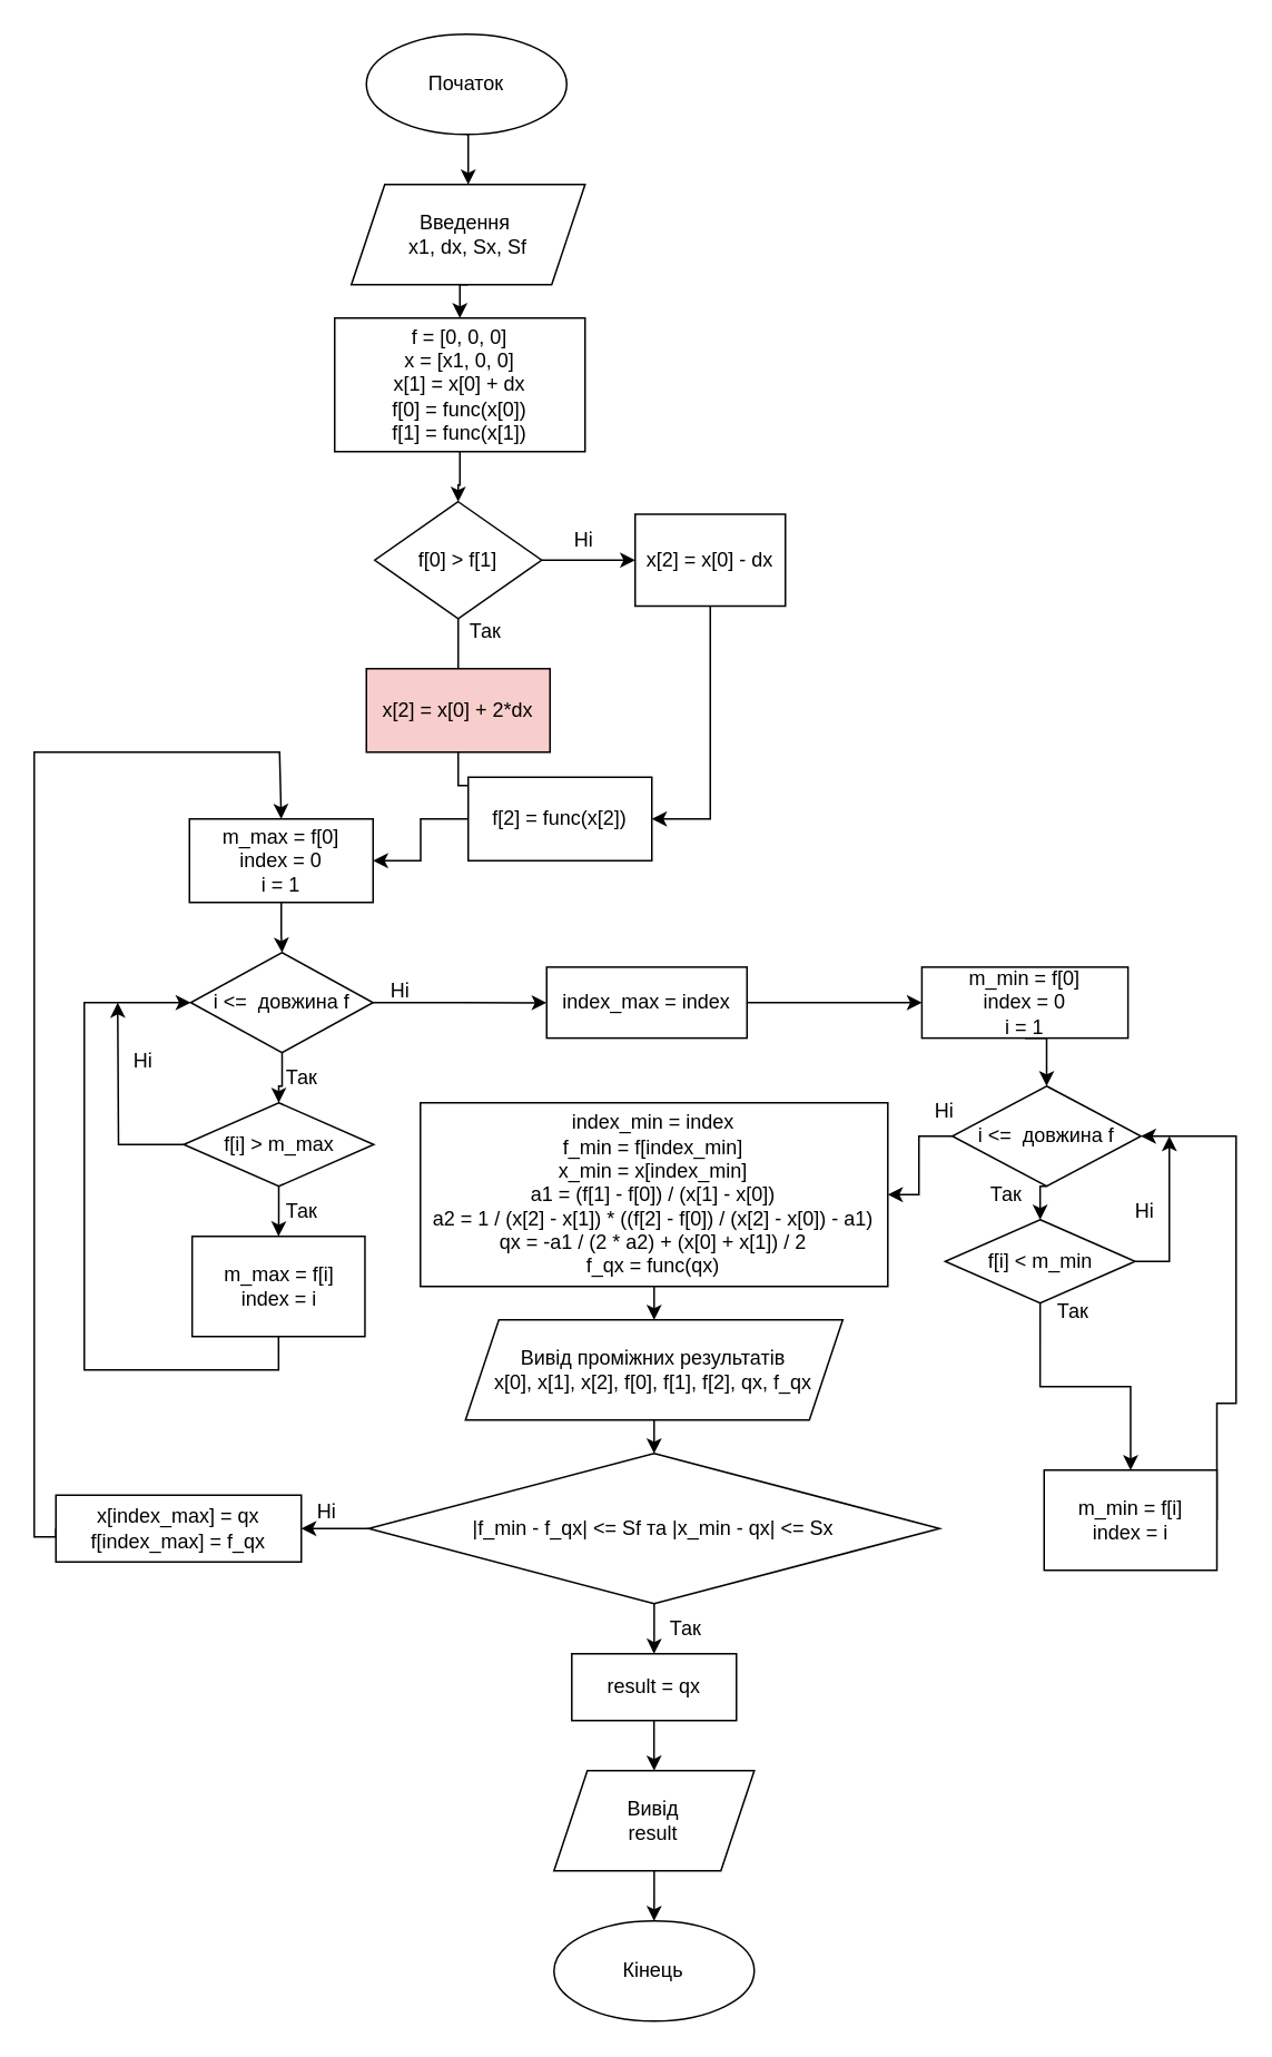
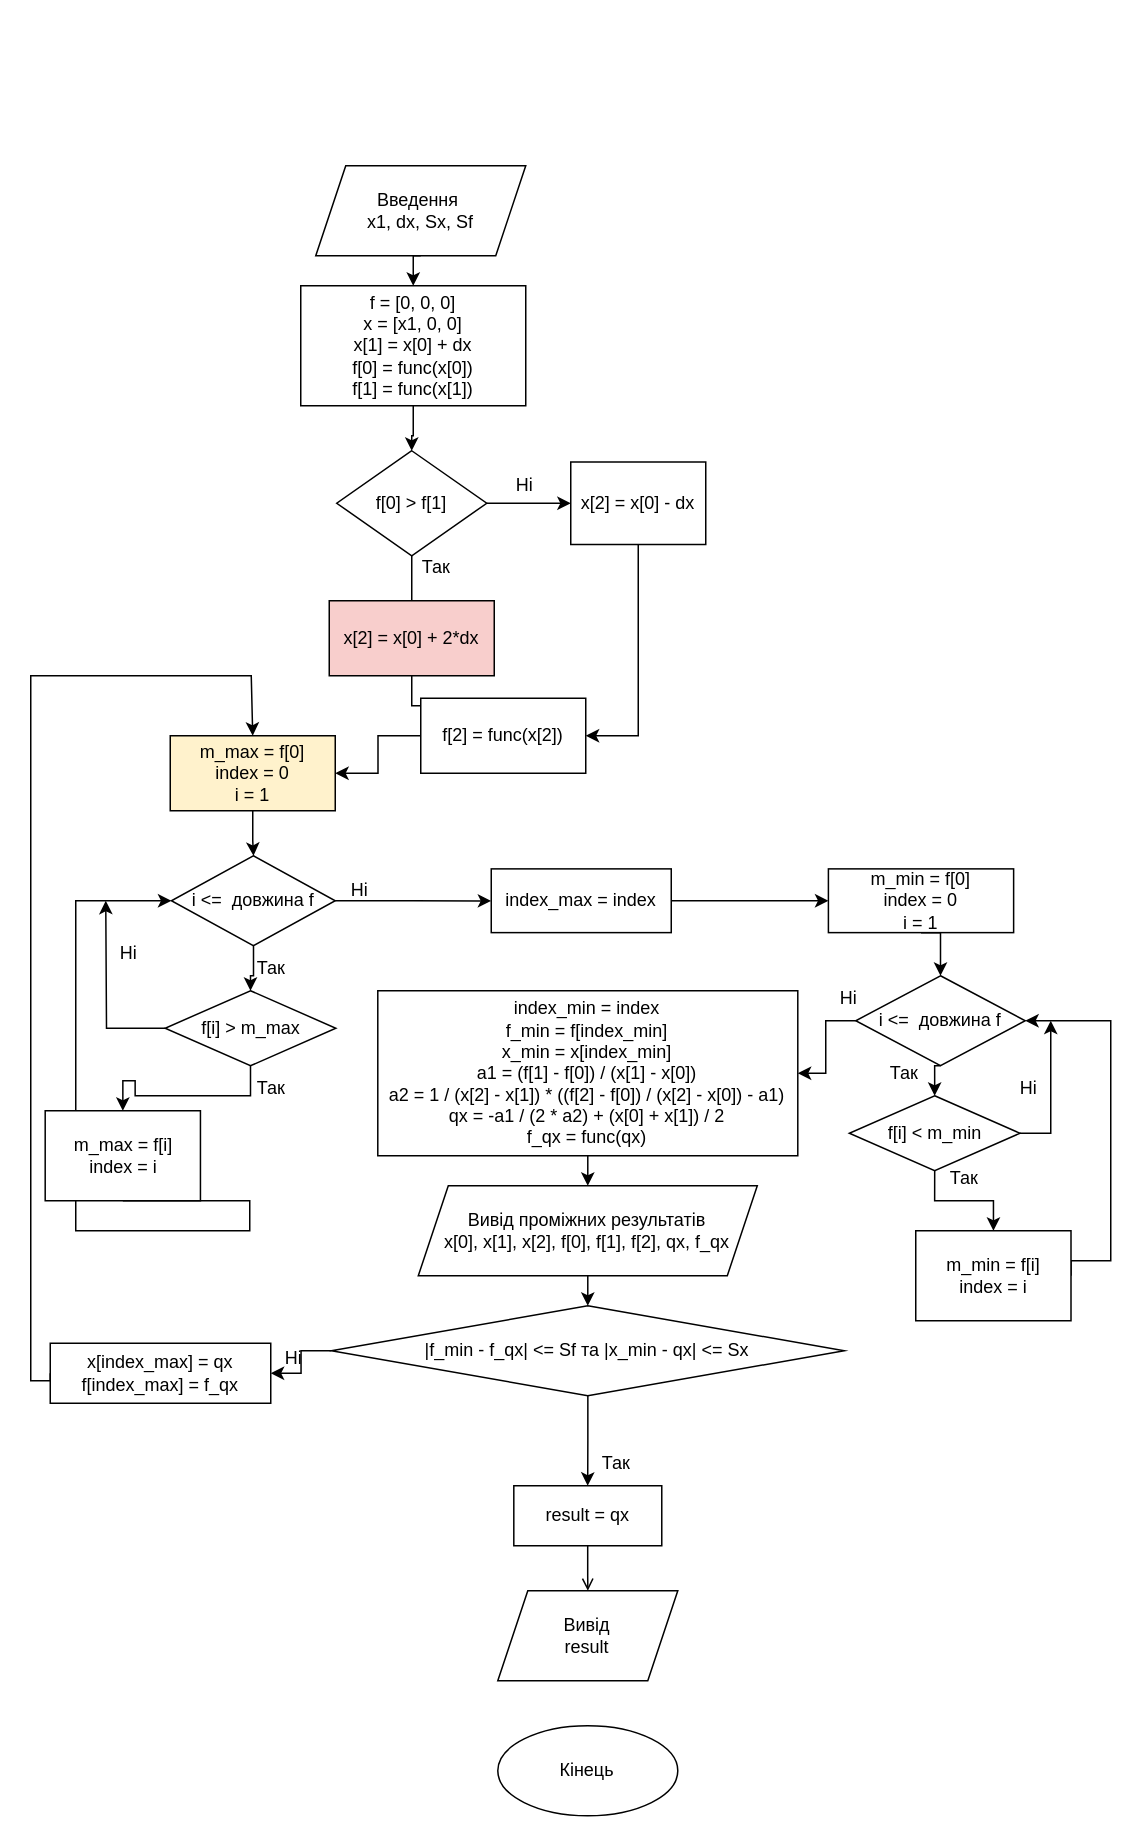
- <mxCell id="3" value="Початок" style="ellipse;whiteSpace=wrap;html=1;strokeColor=#000000;fontFamily=Helvetica;" vertex="1" parent="1"><mxGeometry x="219" y="20" width="120" height="60" as="geometry" /></mxCell>
- <mxCell id="2" style="edgeStyle=orthogonalEdgeStyle;rounded=0;orthogonalLoop=1;jettySize=auto;html=1;exitX=0.5;exitY=1;exitDx=0;exitDy=0;entryX=0.5;entryY=0;entryDx=0;entryDy=0;fontColor=#000000;fontFamily=Helvetica;" edge="1" parent="1" source="3" target="5"><mxGeometry relative="1" as="geometry" /></mxCell>
- <mxCell id="20" value="m_max = f[0]&lt;br&gt;index = 0&lt;br&gt;i = 1" style="whiteSpace=wrap;html=1;strokeColor=#000000;fontColor=#000000;rounded=0;labelBackgroundColor=none;" vertex="1" parent="1"><mxGeometry x="113" y="490" width="110" height="50" as="geometry" /></mxCell>
+ <mxCell id="20" value="m_max = f[0]&lt;br&gt;index = 0&lt;br&gt;i = 1" style="whiteSpace=wrap;html=1;strokeColor=#000000;fontColor=#000000;rounded=0;labelBackgroundColor=none;fillColor=#fff2cc;" vertex="1" parent="1"><mxGeometry x="113" y="490" width="110" height="50" as="geometry" /></mxCell>
- <mxCell id="28" value="m_max = f[i]&lt;br&gt;index = i" style="whiteSpace=wrap;html=1;strokeColor=#000000;fontColor=#000000;rounded=0;labelBackgroundColor=none;" vertex="1" parent="1"><mxGeometry x="114.63" y="740" width="103.5" height="60" as="geometry" /></mxCell>
+ <mxCell id="28" value="m_max = f[i]&lt;br&gt;index = i" style="whiteSpace=wrap;html=1;strokeColor=#000000;fontColor=#000000;rounded=0;labelBackgroundColor=none;" vertex="1" parent="1"><mxGeometry x="29.63" y="740" width="103.5" height="60" as="geometry" /></mxCell>
- <mxCell id="44" value="m_min = f[i]&lt;br&gt;index = i" style="whiteSpace=wrap;html=1;strokeColor=#000000;fontColor=#000000;rounded=0;labelBackgroundColor=none;" vertex="1" parent="1"><mxGeometry x="625" y="880" width="103.5" height="60" as="geometry" /></mxCell>
+ <mxCell id="44" value="m_min = f[i]&lt;br&gt;index = i" style="whiteSpace=wrap;html=1;strokeColor=#000000;fontColor=#000000;rounded=0;labelBackgroundColor=none;" vertex="1" parent="1"><mxGeometry x="610" y="820" width="103.5" height="60" as="geometry" /></mxCell>
- <mxCell id="53" value="|f_min - f_qx| &amp;lt;= Sf та |x_min - qx| &amp;lt;= Sx" style="rhombus;whiteSpace=wrap;html=1;strokeColor=#000000;fontColor=#000000;rounded=0;labelBackgroundColor=none;" vertex="1" parent="1"><mxGeometry x="220.38" y="870" width="341.96" height="90" as="geometry" /></mxCell>
+ <mxCell id="53" value="|f_min - f_qx| &amp;lt;= Sf та |x_min - qx| &amp;lt;= Sx" style="rhombus;whiteSpace=wrap;html=1;strokeColor=#000000;fontColor=#000000;rounded=0;labelBackgroundColor=none;" vertex="1" parent="1"><mxGeometry x="220.38" y="870" width="341.96" height="60" as="geometry" /></mxCell>
- <mxCell id="54" value="" style="edgeStyle=orthogonalEdgeStyle;rounded=0;orthogonalLoop=1;jettySize=auto;html=1;fontFamily=Helvetica;fontSize=12;fontColor=#000000;" edge="1" parent="1" source="55" target="63"><mxGeometry relative="1" as="geometry" /></mxCell>
+ <mxCell id="54" value="" style="edgeStyle=orthogonalEdgeStyle;rounded=0;orthogonalLoop=1;jettySize=auto;html=1;fontFamily=Helvetica;fontSize=12;fontColor=#000000;endArrow=open;" edge="1" parent="1" source="55" target="63"><mxGeometry relative="1" as="geometry" /></mxCell>
- <mxCell id="62" value="" style="edgeStyle=orthogonalEdgeStyle;rounded=0;orthogonalLoop=1;jettySize=auto;html=1;fontFamily=Helvetica;fontSize=12;fontColor=#000000;" edge="1" parent="1" source="63" target="64"><mxGeometry relative="1" as="geometry" /></mxCell>
